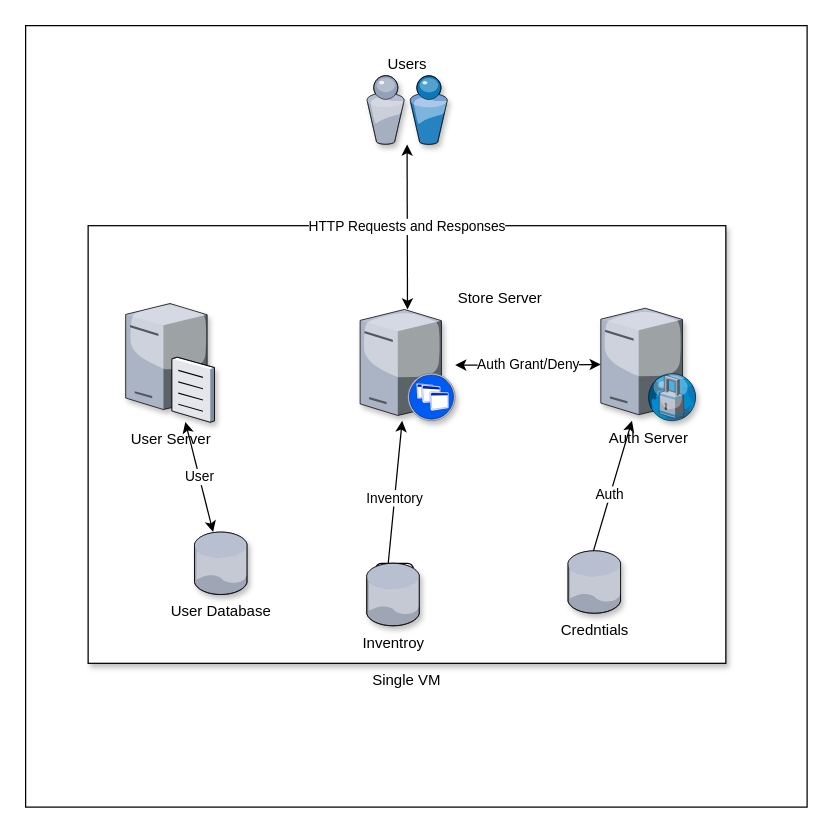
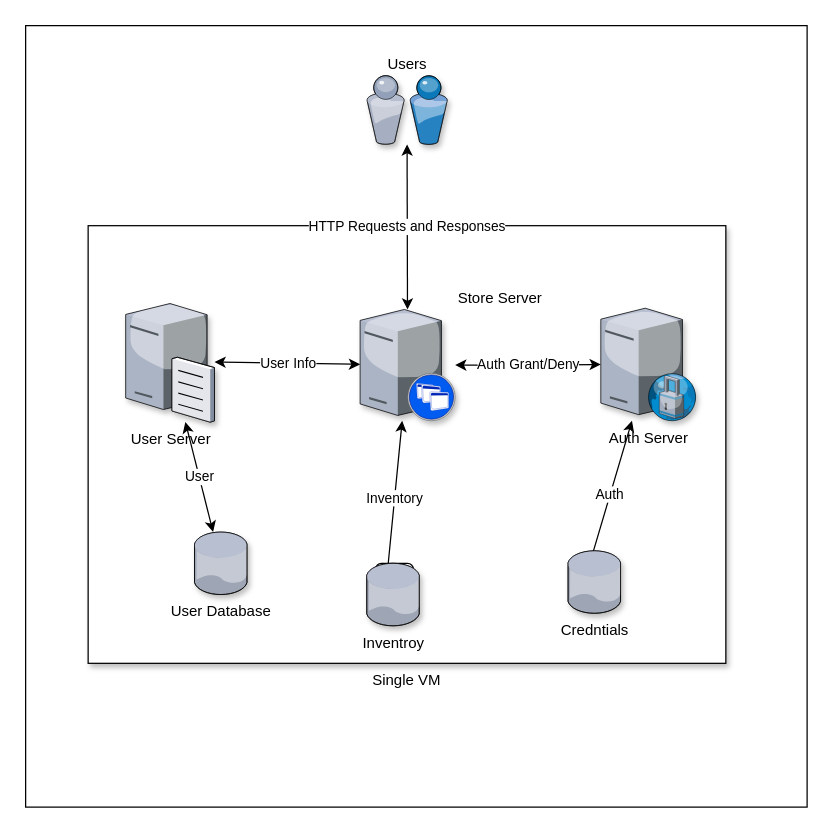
+ <mxCell id="13" value="User Info" style="rounded=0;orthogonalLoop=1;jettySize=auto;html=1;startArrow=classic;startFill=1;" parent="1" source="14" target="11" edge="1"><mxGeometry relative="1" as="geometry" /></mxCell>
